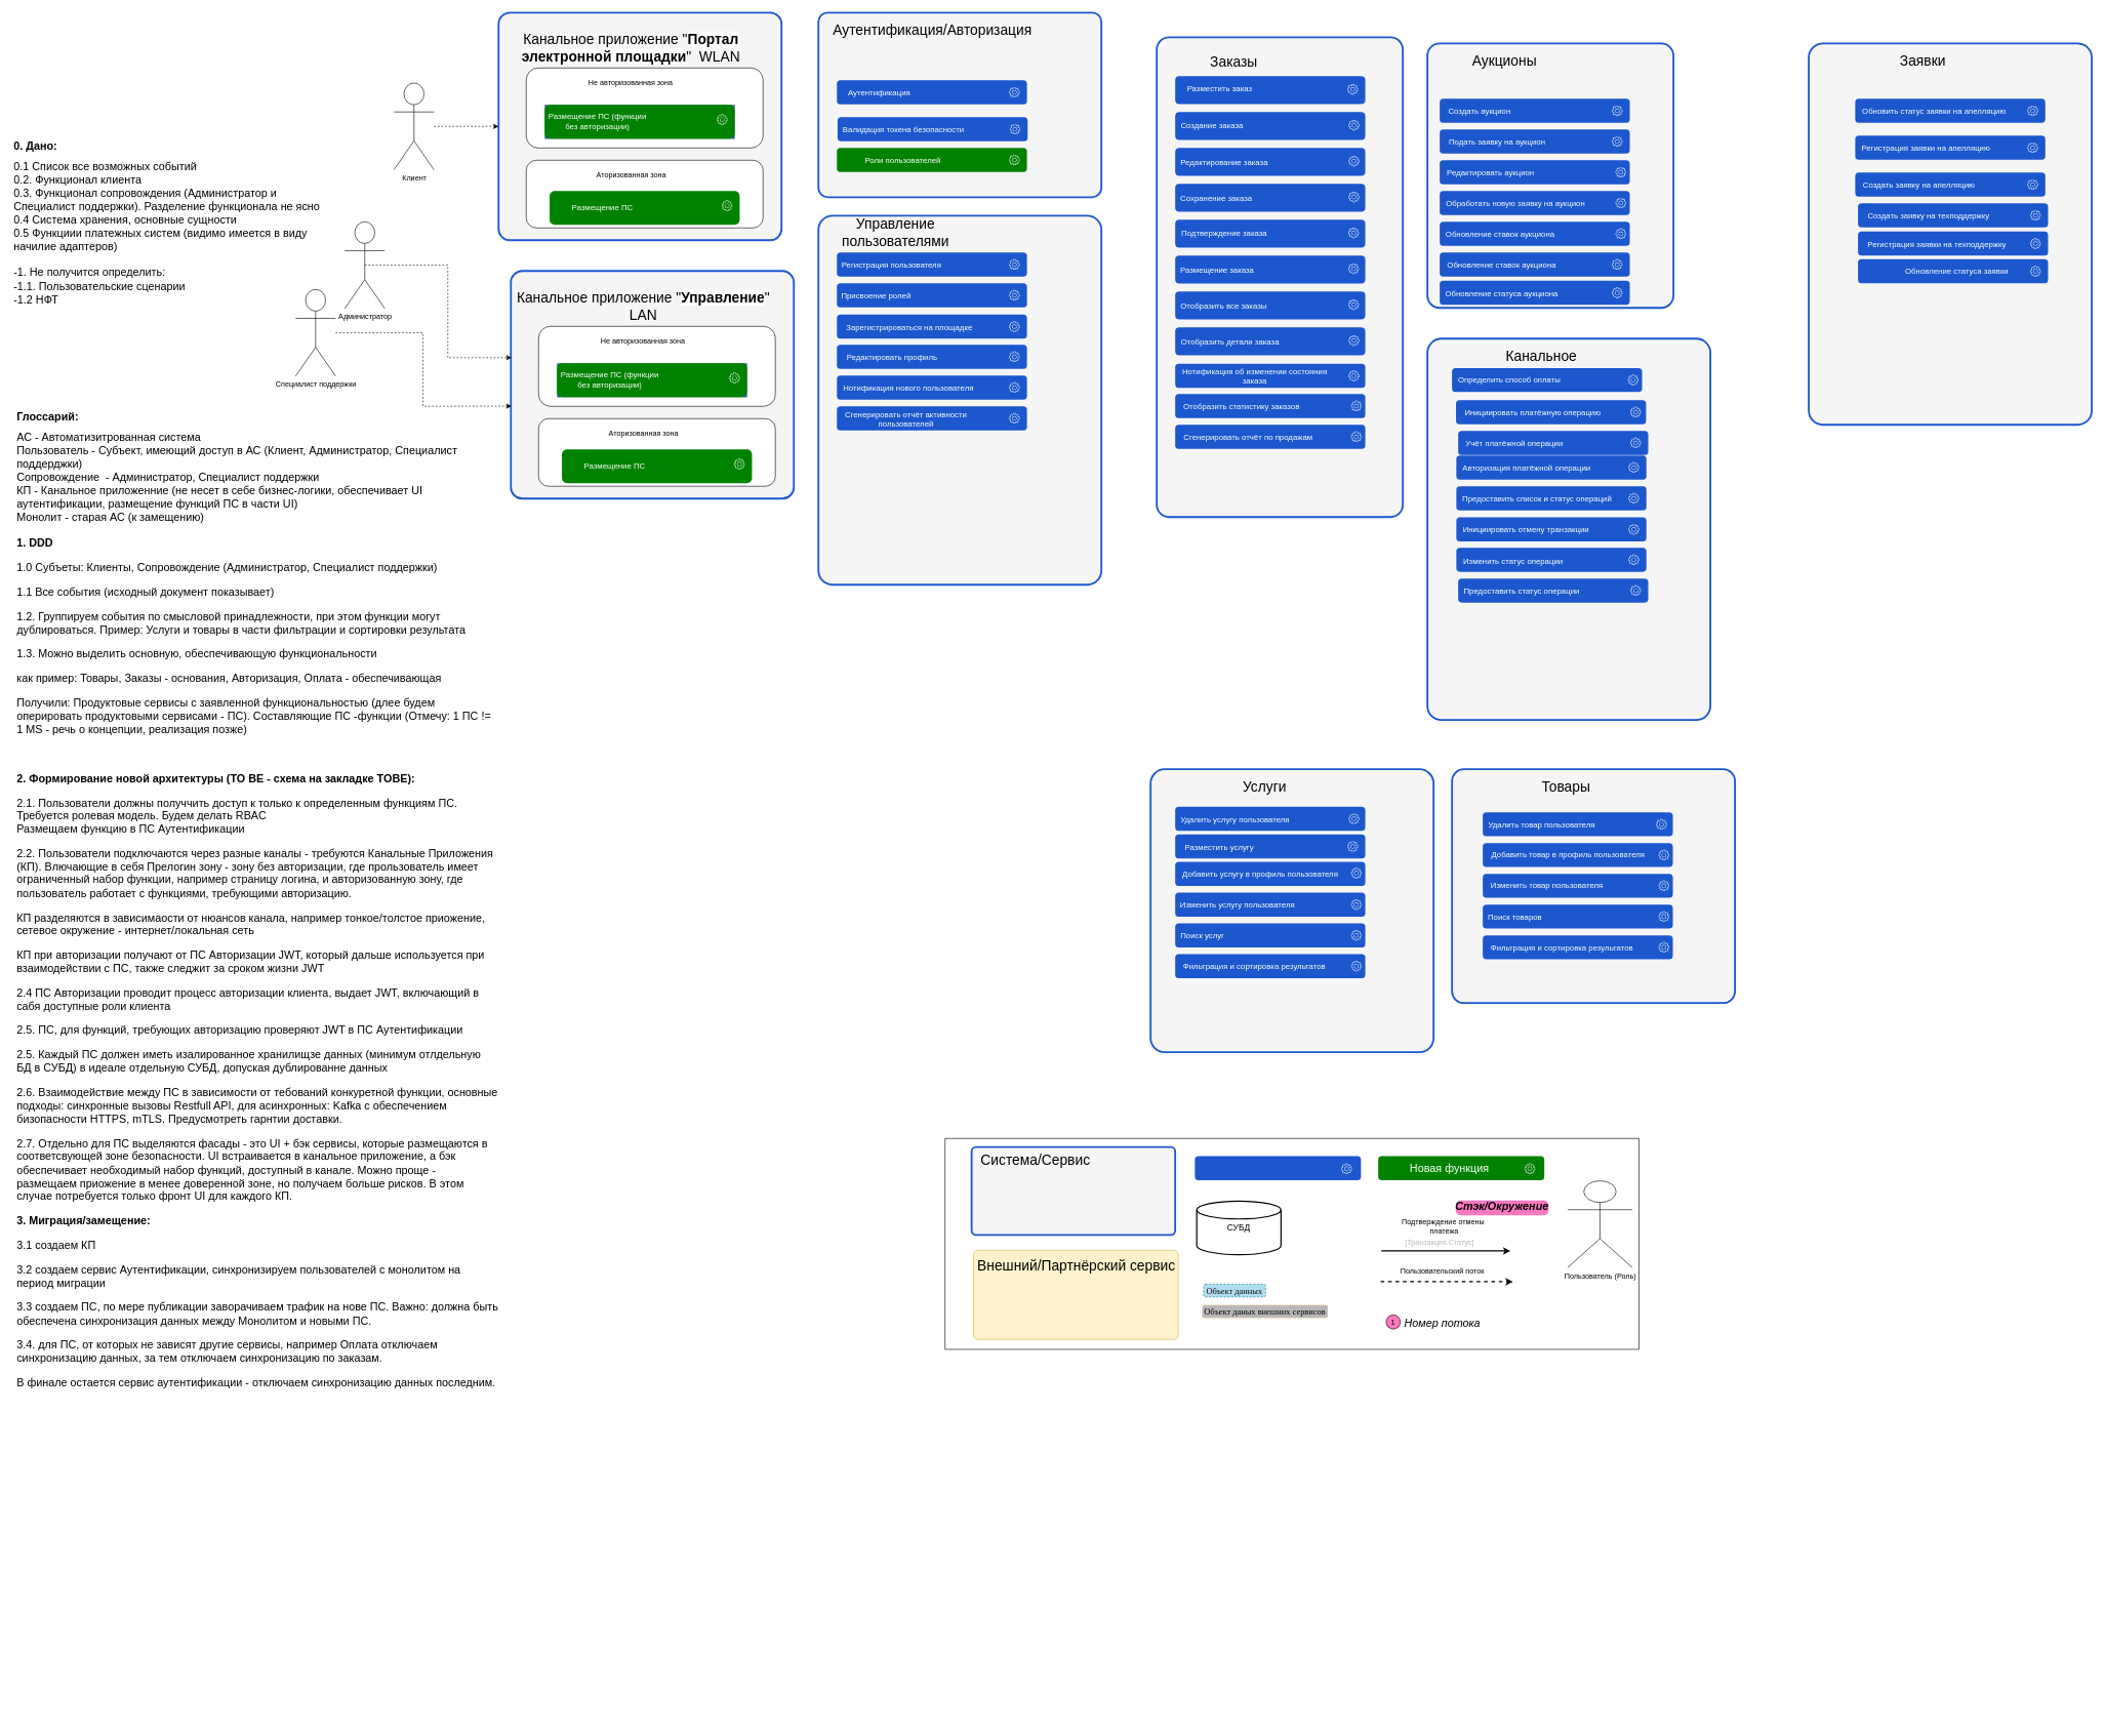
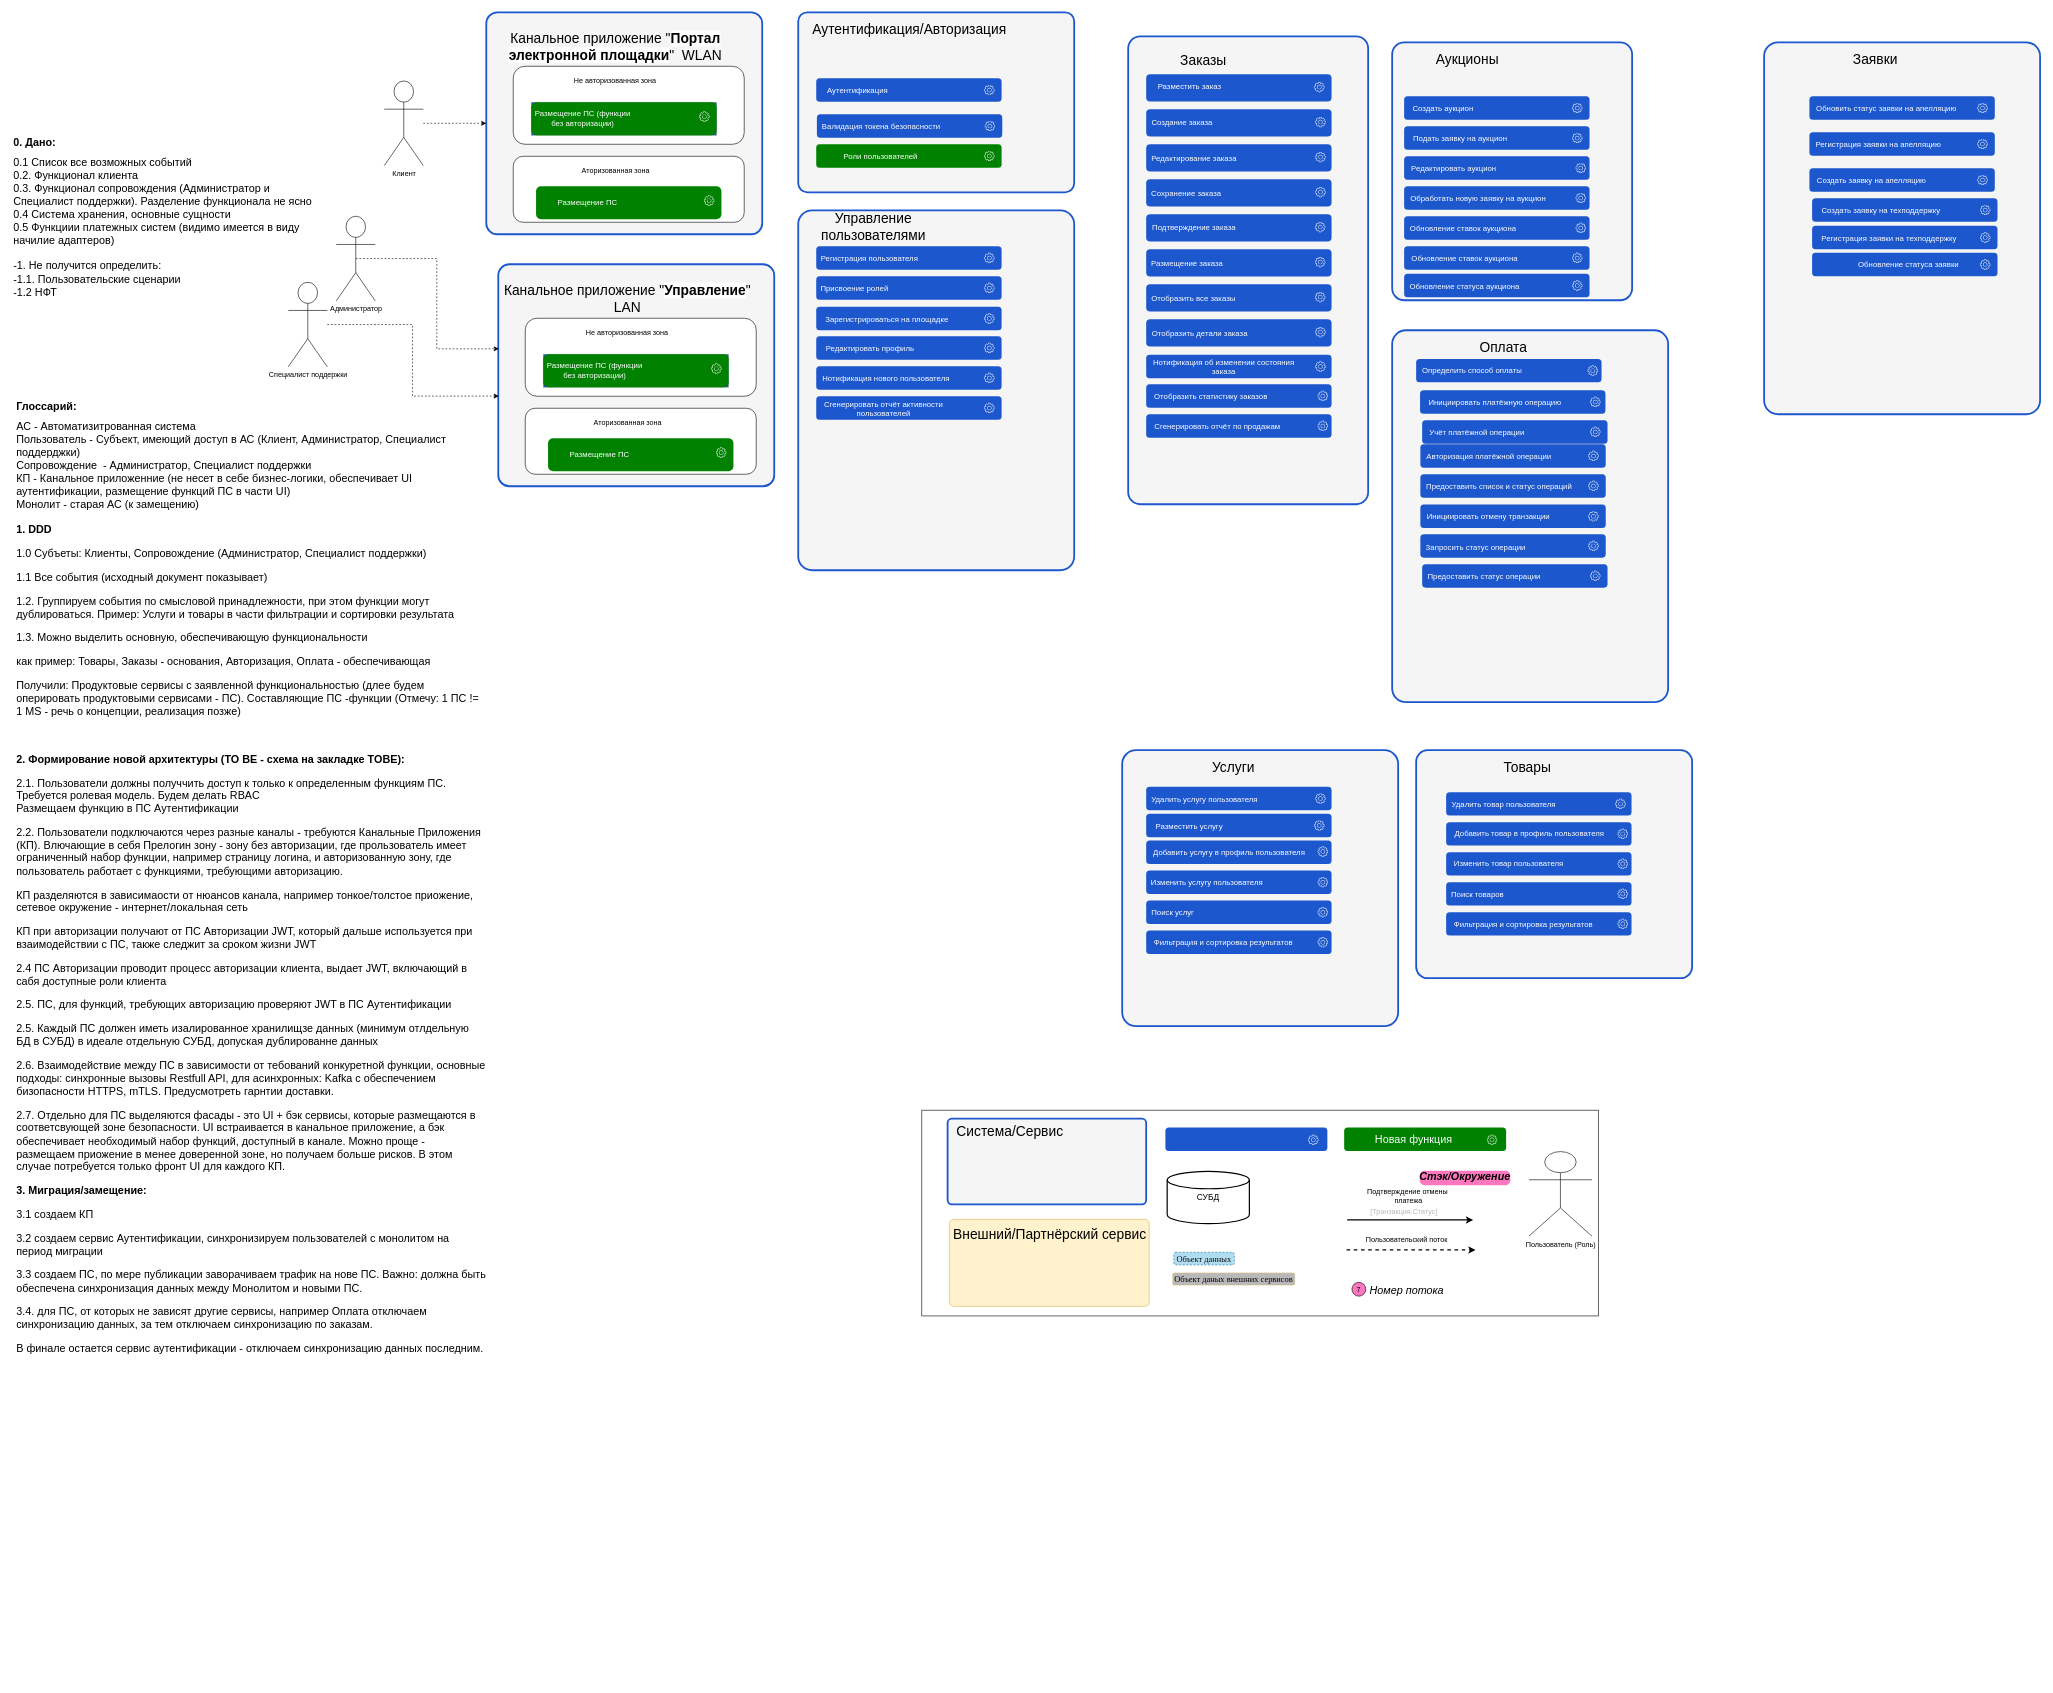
- <mxCell id="174" value="&lt;span style=&quot;font-size: 23px;&quot;&gt;Канальное&lt;/span&gt;" style="text;html=1;align=center;verticalAlign=middle;whiteSpace=wrap;rounded=1;fontSize=13;" vertex="1" parent="172"><mxGeometry x="1.21" y="7.97" width="368.79" height="39.86" as="geometry" /></mxCell>
+ <mxCell id="174" value="&lt;span style=&quot;font-size: 23px;&quot;&gt;Оплата&lt;/span&gt;" style="text;html=1;align=center;verticalAlign=middle;whiteSpace=wrap;rounded=1;fontSize=13;" vertex="1" parent="172"><mxGeometry x="1.21" y="7.97" width="368.79" height="39.86" as="geometry" /></mxCell>
- <mxCell id="202" value="Изменить статус операции" style="text;html=1;align=center;verticalAlign=middle;whiteSpace=wrap;rounded=1;fontSize=13;fontColor=#FFFFFF;strokeColor=none;" vertex="1" parent="199"><mxGeometry x="3" y="6" width="179" height="30" as="geometry" /></mxCell>
+ <mxCell id="202" value="Запросить статус операции" style="text;html=1;align=center;verticalAlign=middle;whiteSpace=wrap;rounded=1;fontSize=13;fontColor=#FFFFFF;strokeColor=none;" vertex="1" parent="199"><mxGeometry x="3" y="6" width="179" height="30" as="geometry" /></mxCell>
- <mxCell id="271" value="1" style="ellipse;whiteSpace=wrap;html=1;aspect=fixed;rounded=1;fillColor=#FF77BF;" vertex="1" parent="1"><mxGeometry x="2253" y="2137" width="23" height="23" as="geometry" /></mxCell>
+ <mxCell id="271" value="7" style="ellipse;whiteSpace=wrap;html=1;aspect=fixed;rounded=1;fillColor=#FF77BF;" vertex="1" parent="1"><mxGeometry x="2253" y="2137" width="23" height="23" as="geometry" /></mxCell>
